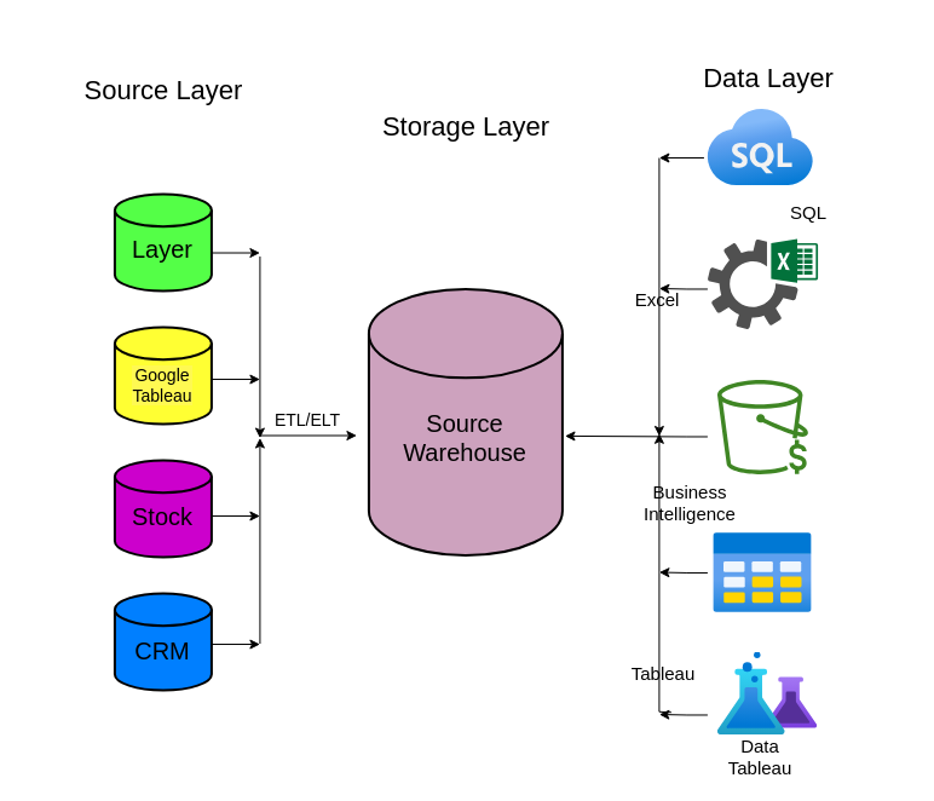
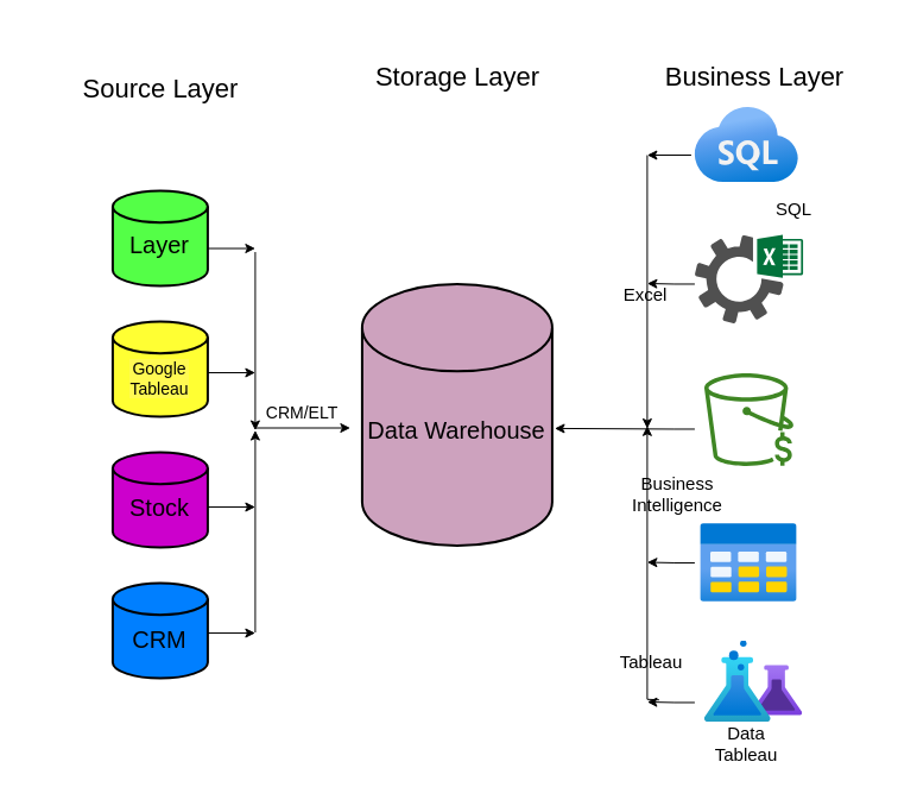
- <mxCell id="14" value="Data Layer" style="text;strokeColor=none;align=center;fillColor=none;html=1;verticalAlign=middle;whiteSpace=wrap;rounded=0;fontSize=22;" parent="1" vertex="1"><mxGeometry x="519.64" y="20" width="230" height="90" as="geometry" /></mxCell>
+ <mxCell id="14" value="Business Layer" style="text;strokeColor=none;align=center;fillColor=none;html=1;verticalAlign=middle;whiteSpace=wrap;rounded=0;fontSize=22;" parent="1" vertex="1"><mxGeometry x="519.64" y="20" width="230" height="90" as="geometry" /></mxCell>
- <mxCell id="13" value="Storage Layer" style="text;strokeColor=none;align=center;fillColor=none;html=1;verticalAlign=middle;whiteSpace=wrap;rounded=0;fontSize=22;" parent="1" vertex="1"><mxGeometry x="270" y="60" width="230" height="90" as="geometry" /></mxCell>
+ <mxCell id="13" value="Storage Layer" style="text;strokeColor=none;align=center;fillColor=none;html=1;verticalAlign=middle;whiteSpace=wrap;rounded=0;fontSize=22;" parent="1" vertex="1"><mxGeometry x="270" y="20" width="230" height="90" as="geometry" /></mxCell>
- <mxCell id="27" value="&lt;span style=&quot;font-size: 14px;&quot;&gt;ETL/ELT&lt;br&gt;&lt;/span&gt;" style="text;strokeColor=none;align=center;fillColor=none;html=1;verticalAlign=middle;whiteSpace=wrap;rounded=0;" parent="1" vertex="1"><mxGeometry x="224.41" y="331.53" width="60" height="30" as="geometry" /></mxCell>
+ <mxCell id="27" value="&lt;span style=&quot;font-size: 14px;&quot;&gt;CRM/ELT&lt;br&gt;&lt;/span&gt;" style="text;strokeColor=none;align=center;fillColor=none;html=1;verticalAlign=middle;whiteSpace=wrap;rounded=0;" parent="1" vertex="1"><mxGeometry x="224.41" y="331.53" width="60" height="30" as="geometry" /></mxCell>
- <mxCell id="6" value="&lt;font style=&quot;font-size: 20px;&quot;&gt;Source Warehouse&lt;/font&gt;" style="strokeWidth=2;html=1;shape=mxgraph.flowchart.database;whiteSpace=wrap;spacingBottom=-26;fillColor=#CDA2BE;" parent="1" vertex="1"><mxGeometry x="304.41" y="238.47" width="160" height="220" as="geometry" /></mxCell>
+ <mxCell id="6" value="&lt;font style=&quot;font-size: 20px;&quot;&gt;Data Warehouse&lt;/font&gt;" style="strokeWidth=2;html=1;shape=mxgraph.flowchart.database;whiteSpace=wrap;spacingBottom=-26;fillColor=#CDA2BE;" parent="1" vertex="1"><mxGeometry x="304.41" y="238.47" width="160" height="220" as="geometry" /></mxCell>
